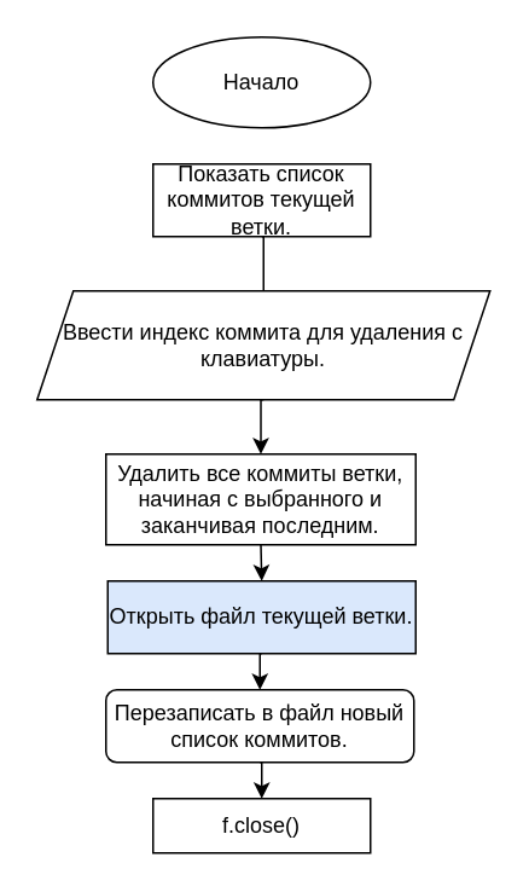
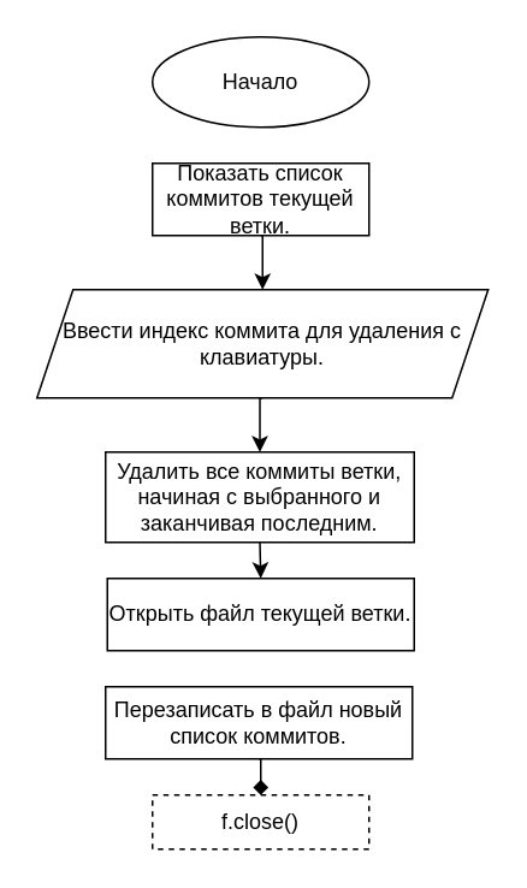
- <mxCell id="3" style="edgeStyle=orthogonalEdgeStyle;rounded=0;orthogonalLoop=1;jettySize=auto;html=1;exitX=0.5;exitY=1;exitDx=0;exitDy=0;entryX=0.5;entryY=0;entryDx=0;entryDy=0;endArrow=none;" parent="1" source="4" target="6" edge="1"><mxGeometry relative="1" as="geometry" /></mxCell>
+ <mxCell id="3" style="edgeStyle=orthogonalEdgeStyle;rounded=0;orthogonalLoop=1;jettySize=auto;html=1;exitX=0.5;exitY=1;exitDx=0;exitDy=0;entryX=0.5;entryY=0;entryDx=0;entryDy=0;" parent="1" source="4" target="6" edge="1"><mxGeometry relative="1" as="geometry" /></mxCell>
- <mxCell id="10" value="Открыть файл текущей ветки." style="rounded=0;whiteSpace=wrap;html=1;fillColor=#dae8fc;" parent="1" vertex="1"><mxGeometry x="59" y="320" width="170" height="40" as="geometry" /></mxCell>
+ <mxCell id="10" value="Открыть файл текущей ветки." style="rounded=0;whiteSpace=wrap;html=1;" parent="1" vertex="1"><mxGeometry x="59" y="320" width="170" height="40" as="geometry" /></mxCell>
- <mxCell id="9" style="edgeStyle=orthogonalEdgeStyle;rounded=0;orthogonalLoop=1;jettySize=auto;html=1;exitX=0.5;exitY=1;exitDx=0;exitDy=0;entryX=0.5;entryY=0;entryDx=0;entryDy=0;" parent="1" source="10" target="12" edge="1"><mxGeometry relative="1" as="geometry" /></mxCell>
- <mxCell id="12" value="Перезаписать в файл новый список коммитов." style="whiteSpace=wrap;html=1;rounded=1;" parent="1" vertex="1"><mxGeometry x="58" y="380" width="170" height="40" as="geometry" /></mxCell>
+ <mxCell id="12" value="Перезаписать в файл новый список коммитов." style="rounded=0;whiteSpace=wrap;html=1;" parent="1" vertex="1"><mxGeometry x="58" y="380" width="170" height="40" as="geometry" /></mxCell>
- <mxCell id="11" style="edgeStyle=orthogonalEdgeStyle;rounded=0;orthogonalLoop=1;jettySize=auto;html=1;exitX=0.5;exitY=1;exitDx=0;exitDy=0;entryX=0.5;entryY=0;entryDx=0;entryDy=0;" parent="1" source="12" target="13" edge="1"><mxGeometry relative="1" as="geometry" /></mxCell>
+ <mxCell id="11" style="edgeStyle=orthogonalEdgeStyle;rounded=0;orthogonalLoop=1;jettySize=auto;html=1;exitX=0.5;exitY=1;exitDx=0;exitDy=0;entryX=0.5;entryY=0;entryDx=0;entryDy=0;endArrow=diamond;" parent="1" source="12" target="13" edge="1"><mxGeometry relative="1" as="geometry" /></mxCell>
- <mxCell id="13" value="f.close()" style="rounded=0;whiteSpace=wrap;html=1;" parent="1" vertex="1"><mxGeometry x="84" y="440" width="120" height="30" as="geometry" /></mxCell>
+ <mxCell id="13" value="f.close()" style="rounded=0;whiteSpace=wrap;html=1;dashed=1;" parent="1" vertex="1"><mxGeometry x="84" y="440" width="120" height="30" as="geometry" /></mxCell>
